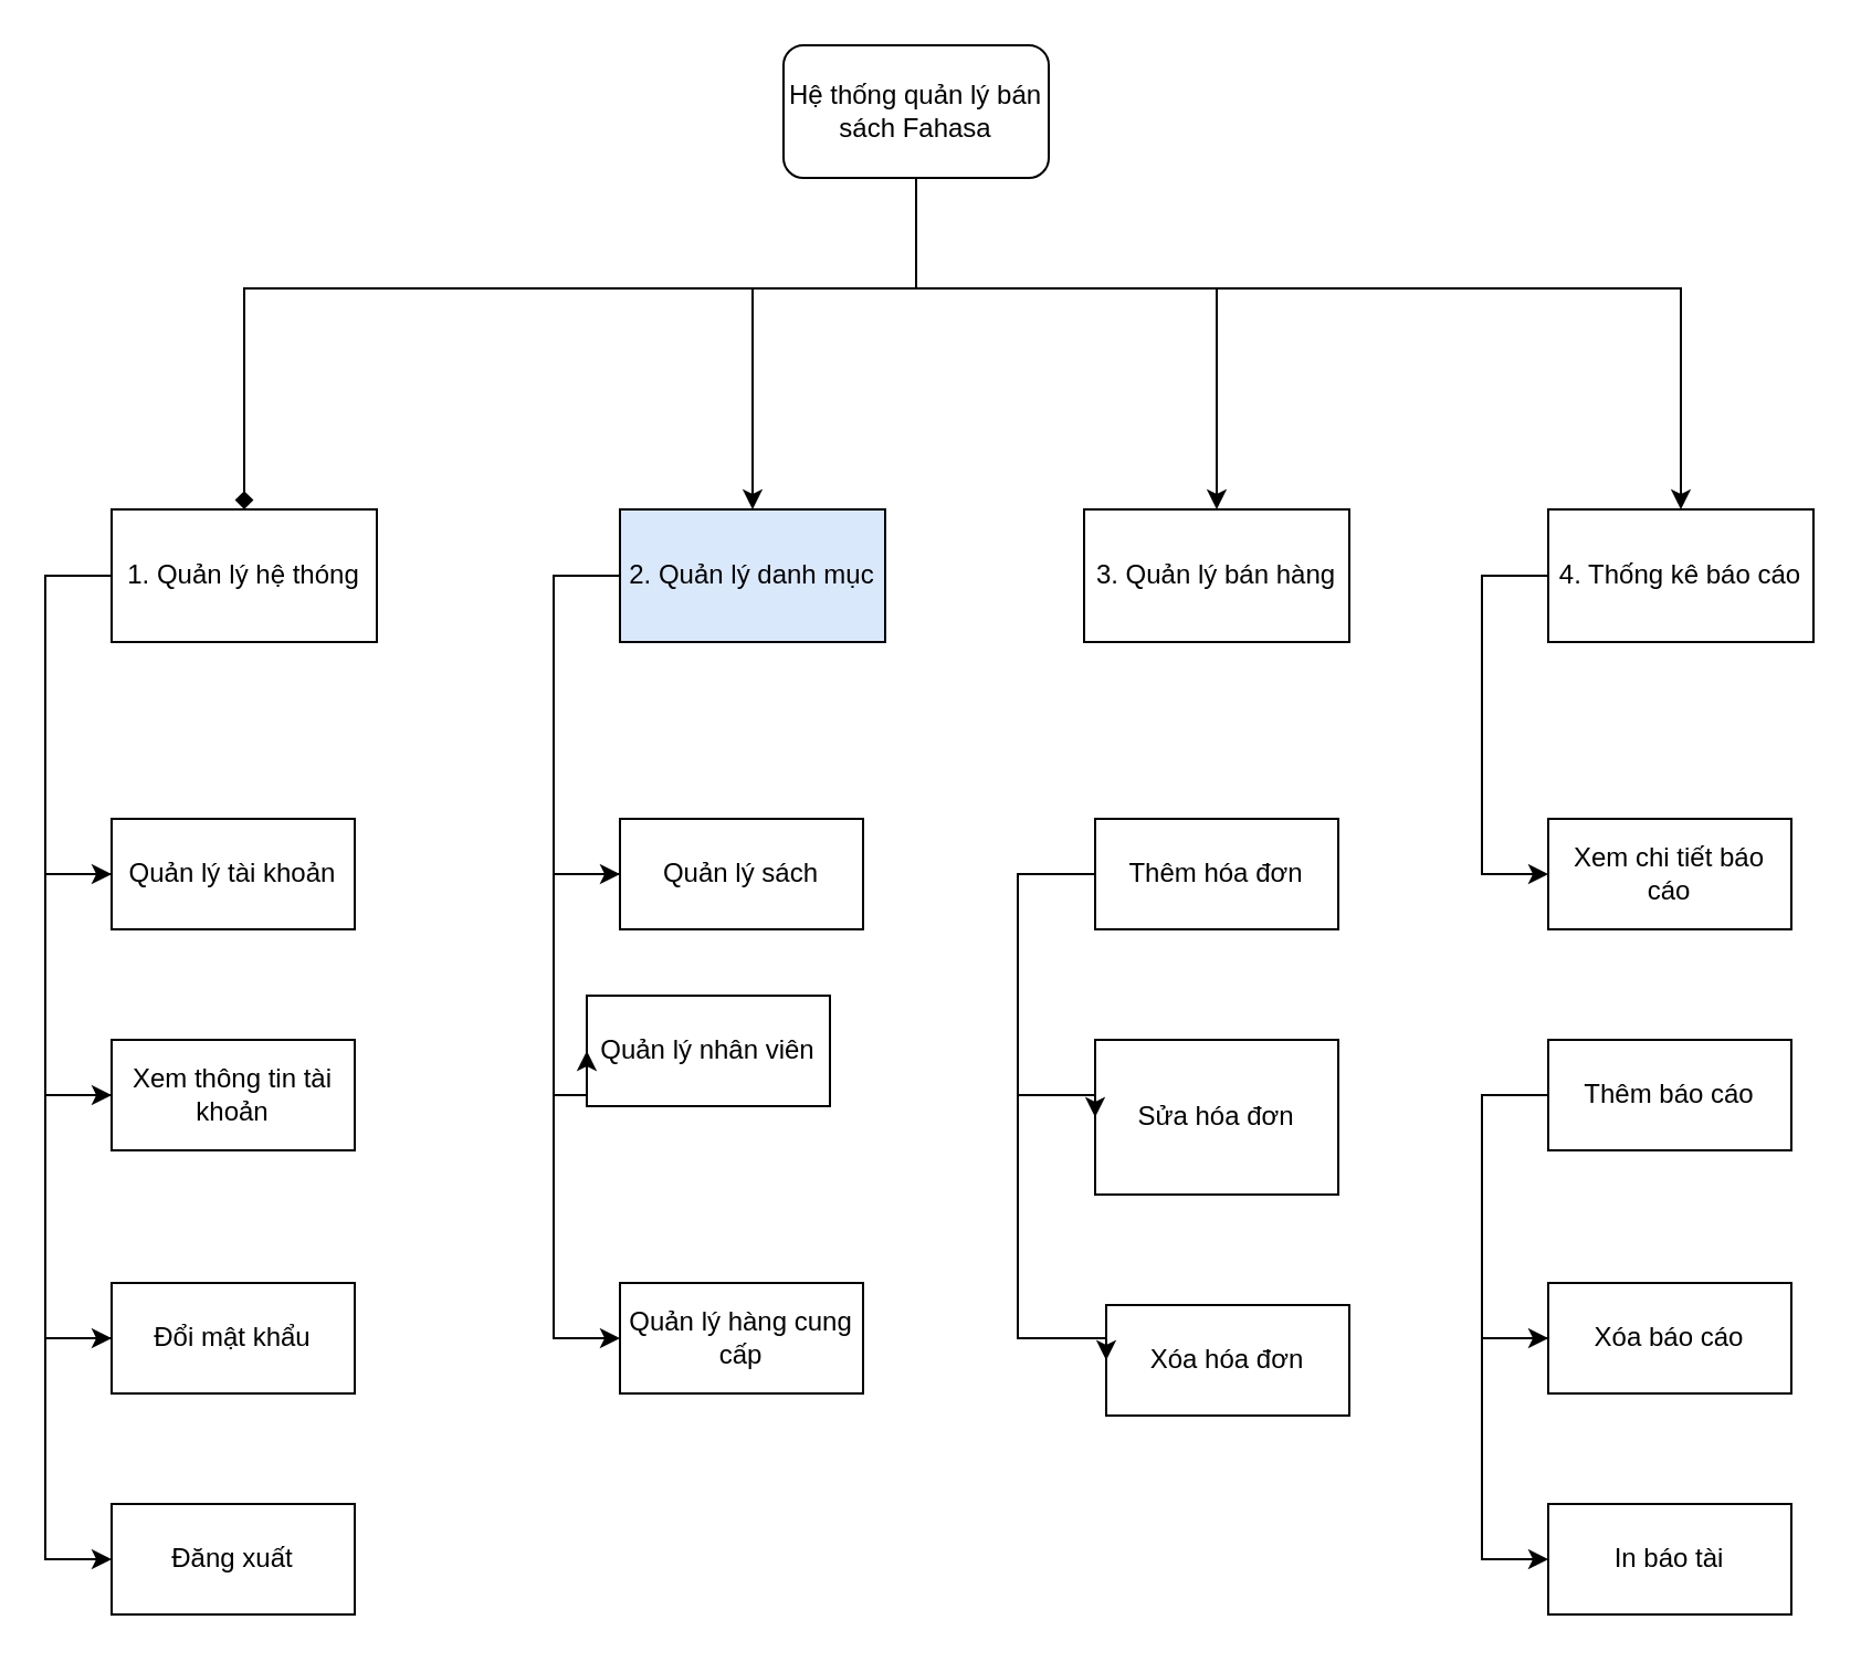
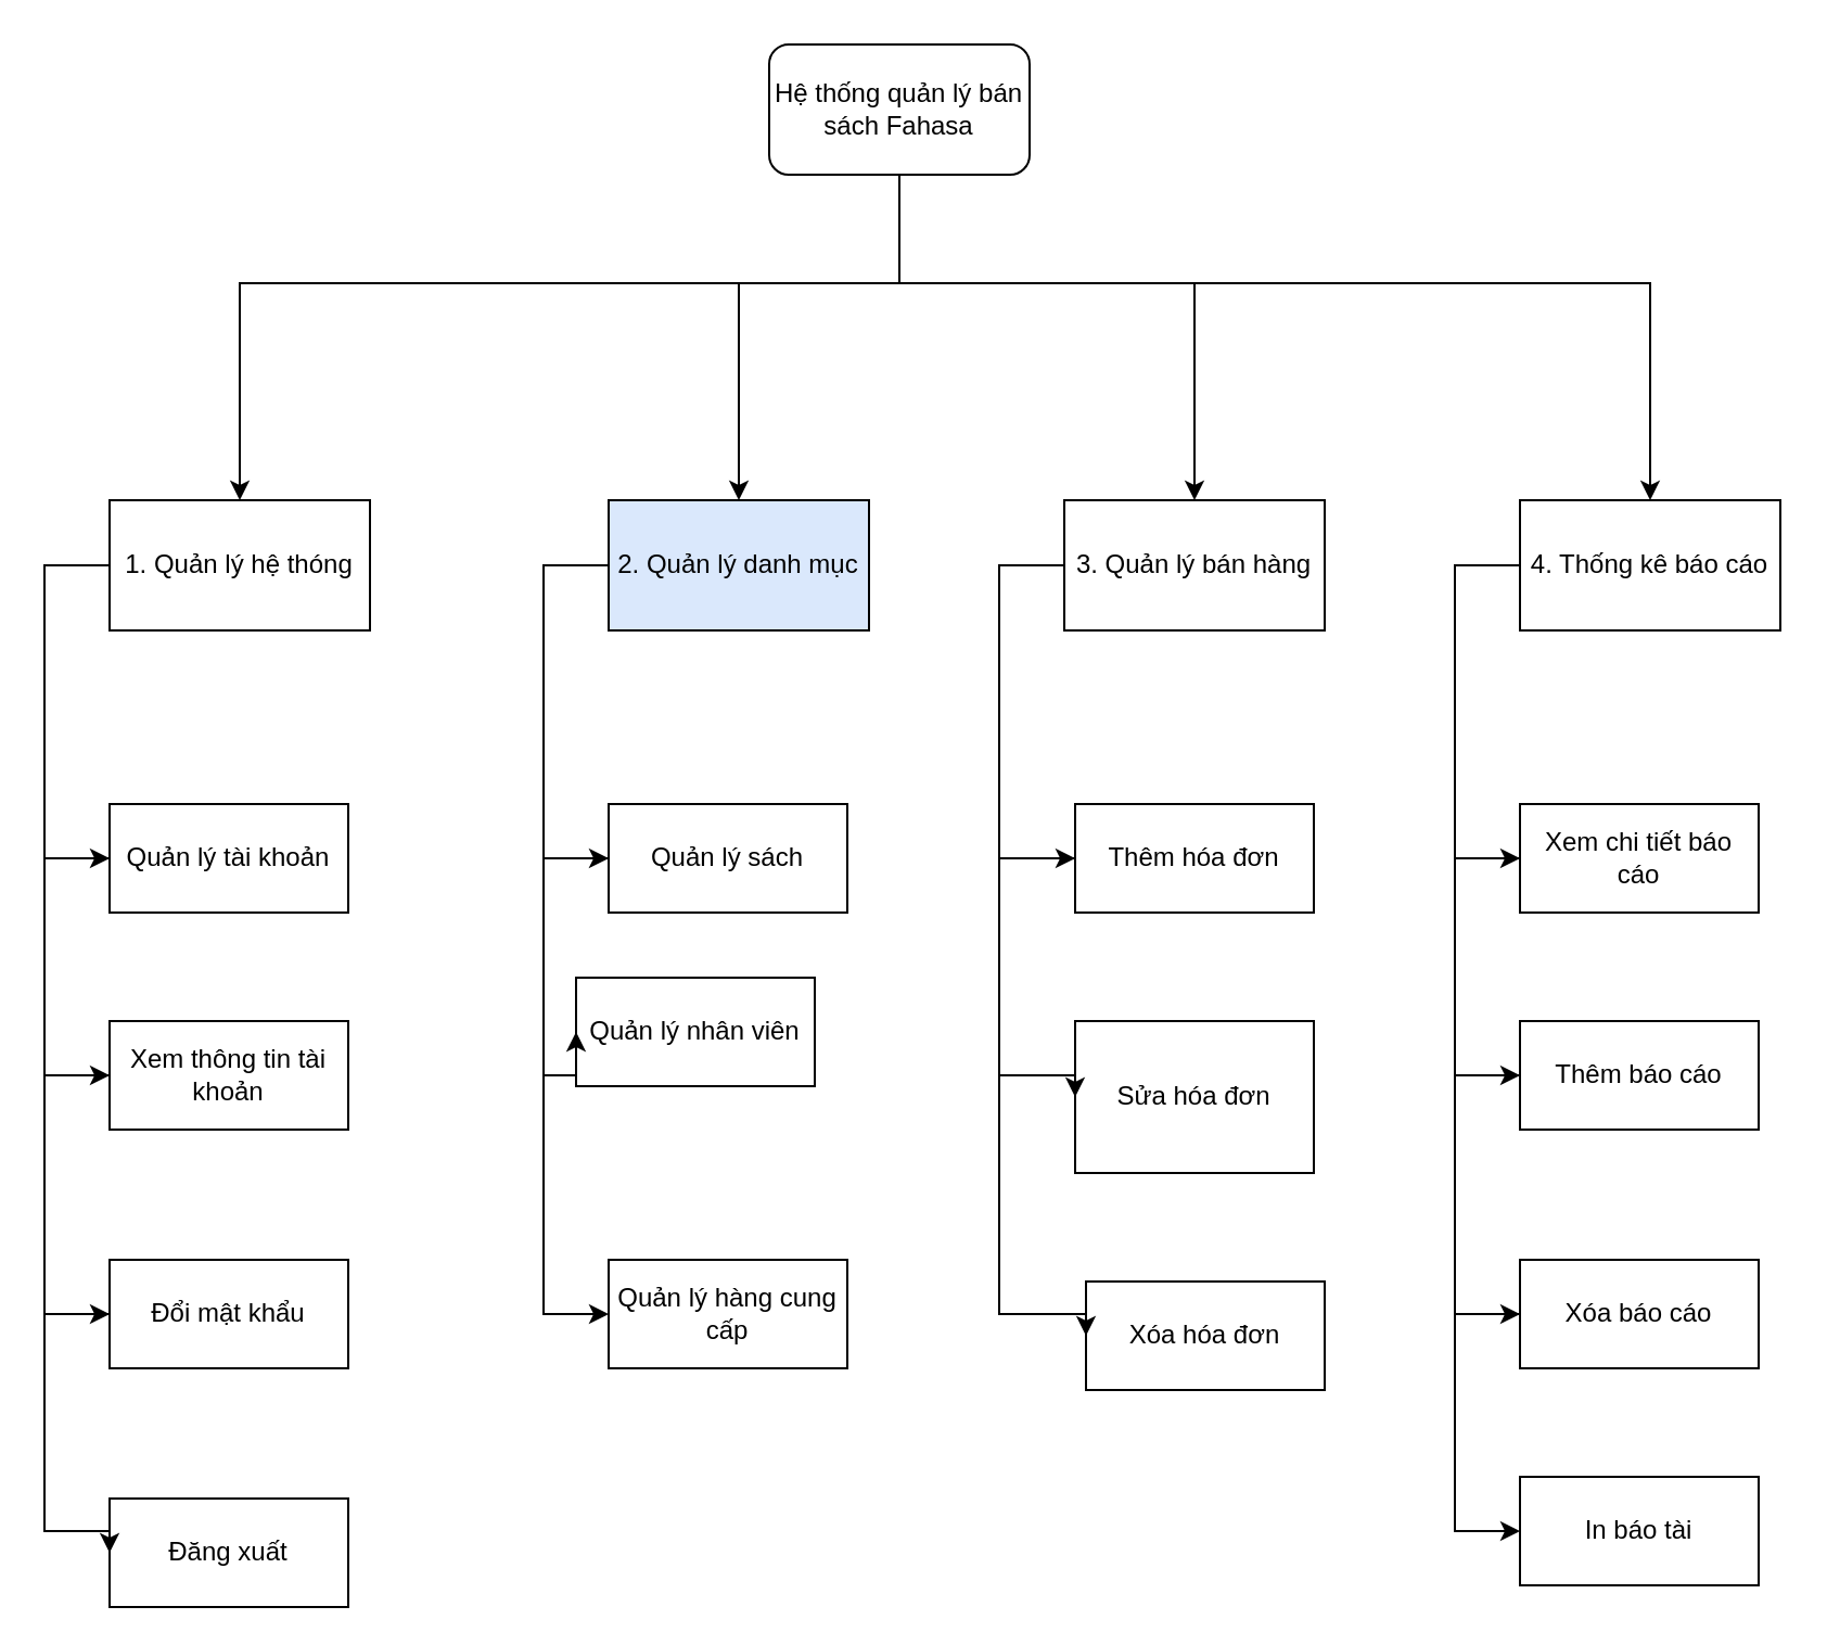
- <mxCell id="35" value="" style="edgeStyle=segmentEdgeStyle;endArrow=diamond;html=1;rounded=0;exitX=0.5;exitY=1;exitDx=0;exitDy=0;entryX=0.5;entryY=0;entryDx=0;entryDy=0;" edge="1" parent="1" source="2" target="3"><mxGeometry width="50" height="50" relative="1" as="geometry"><mxPoint x="230" y="130" as="sourcePoint" /><mxPoint x="280" y="80" as="targetPoint" /><Array as="points"><mxPoint x="414" y="130" /><mxPoint x="110" y="130" /></Array></mxGeometry></mxCell>
+ <mxCell id="35" value="" style="edgeStyle=segmentEdgeStyle;endArrow=classic;html=1;rounded=0;exitX=0.5;exitY=1;exitDx=0;exitDy=0;entryX=0.5;entryY=0;entryDx=0;entryDy=0;" edge="1" parent="1" source="2" target="3"><mxGeometry width="50" height="50" relative="1" as="geometry"><mxPoint x="230" y="130" as="sourcePoint" /><mxPoint x="280" y="80" as="targetPoint" /><Array as="points"><mxPoint x="414" y="130" /><mxPoint x="110" y="130" /></Array></mxGeometry></mxCell>
+ <mxCell id="23" value="" style="edgeStyle=segmentEdgeStyle;endArrow=classic;html=1;rounded=0;exitX=0;exitY=0.5;exitDx=0;exitDy=0;entryX=0;entryY=0.5;entryDx=0;entryDy=0;" edge="1" parent="1" source="19" target="20"><mxGeometry width="50" height="50" relative="1" as="geometry"><mxPoint x="390" y="340" as="sourcePoint" /><mxPoint x="440" y="290" as="targetPoint" /><Array as="points"><mxPoint x="460" y="260" /><mxPoint x="460" y="395" /></Array></mxGeometry></mxCell>
+ <mxCell id="32" value="" style="edgeStyle=segmentEdgeStyle;endArrow=classic;html=1;rounded=0;exitX=0;exitY=0.5;exitDx=0;exitDy=0;entryX=0;entryY=0.5;entryDx=0;entryDy=0;" edge="1" parent="1" source="27" target="30"><mxGeometry width="50" height="50" relative="1" as="geometry"><mxPoint x="660" y="400" as="sourcePoint" /><mxPoint x="660" y="535" as="targetPoint" /><Array as="points"><mxPoint x="670" y="395" /><mxPoint x="670" y="495" /></Array></mxGeometry></mxCell>
- <mxCell id="5" value="Đăng xuất" style="rounded=0;whiteSpace=wrap;html=1;" vertex="1" parent="1"><mxGeometry x="50" y="680" width="110" height="50" as="geometry" /></mxCell>
+ <mxCell id="5" value="Đăng xuất" style="rounded=0;whiteSpace=wrap;html=1;" vertex="1" parent="1"><mxGeometry x="50" y="690" width="110" height="50" as="geometry" /></mxCell>
